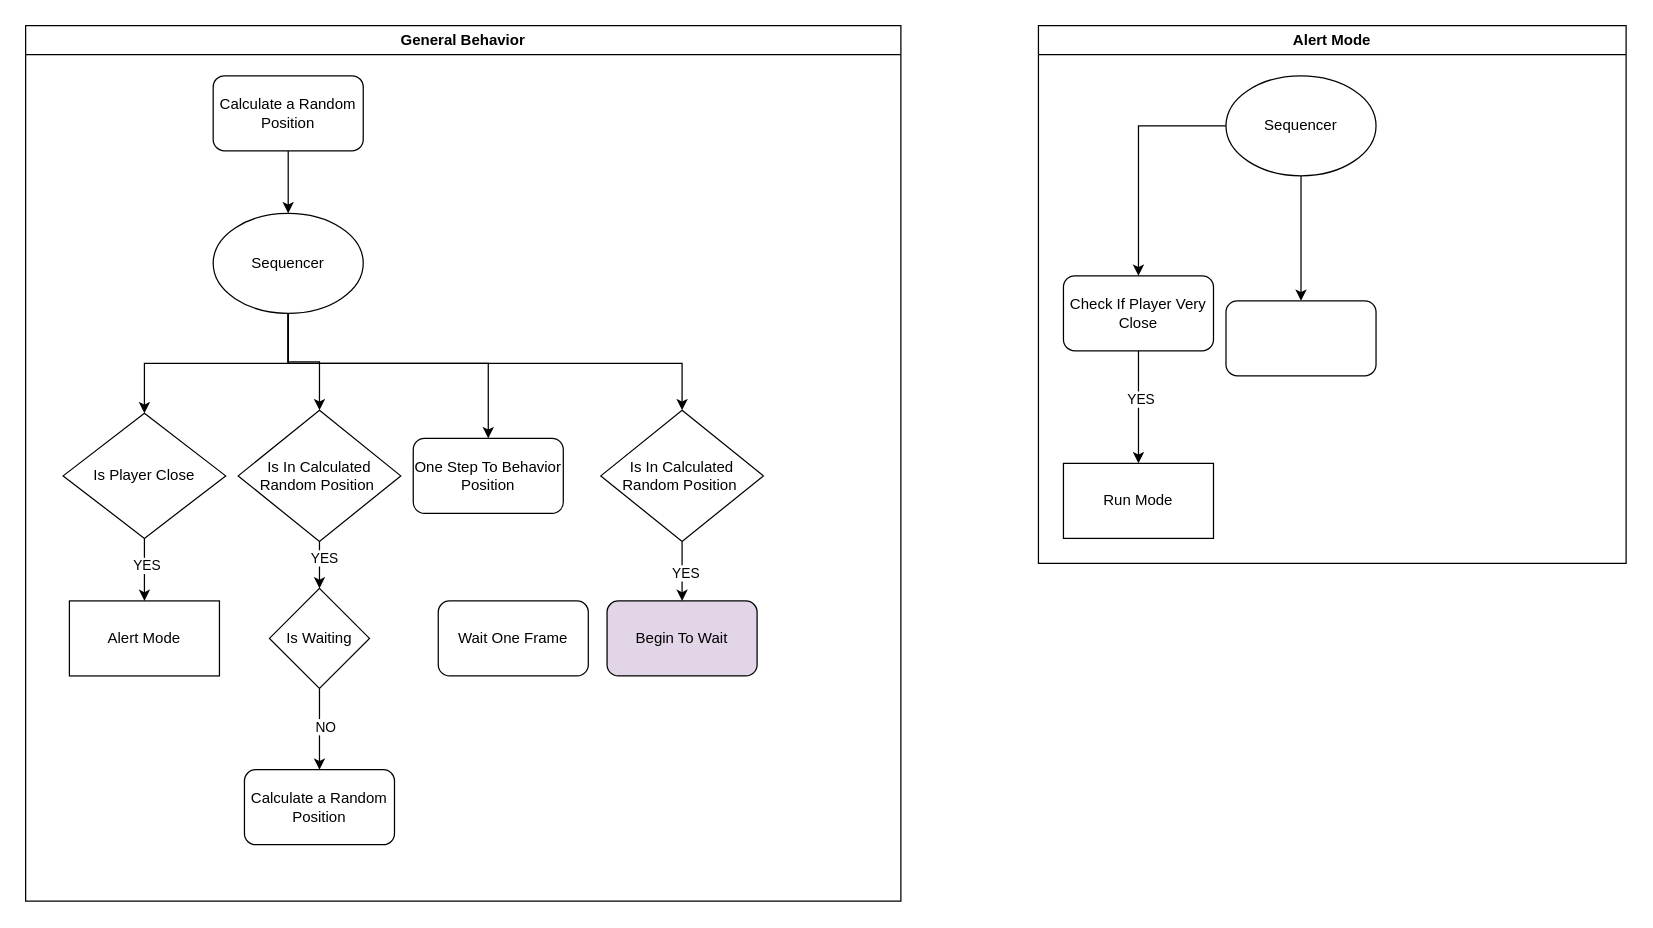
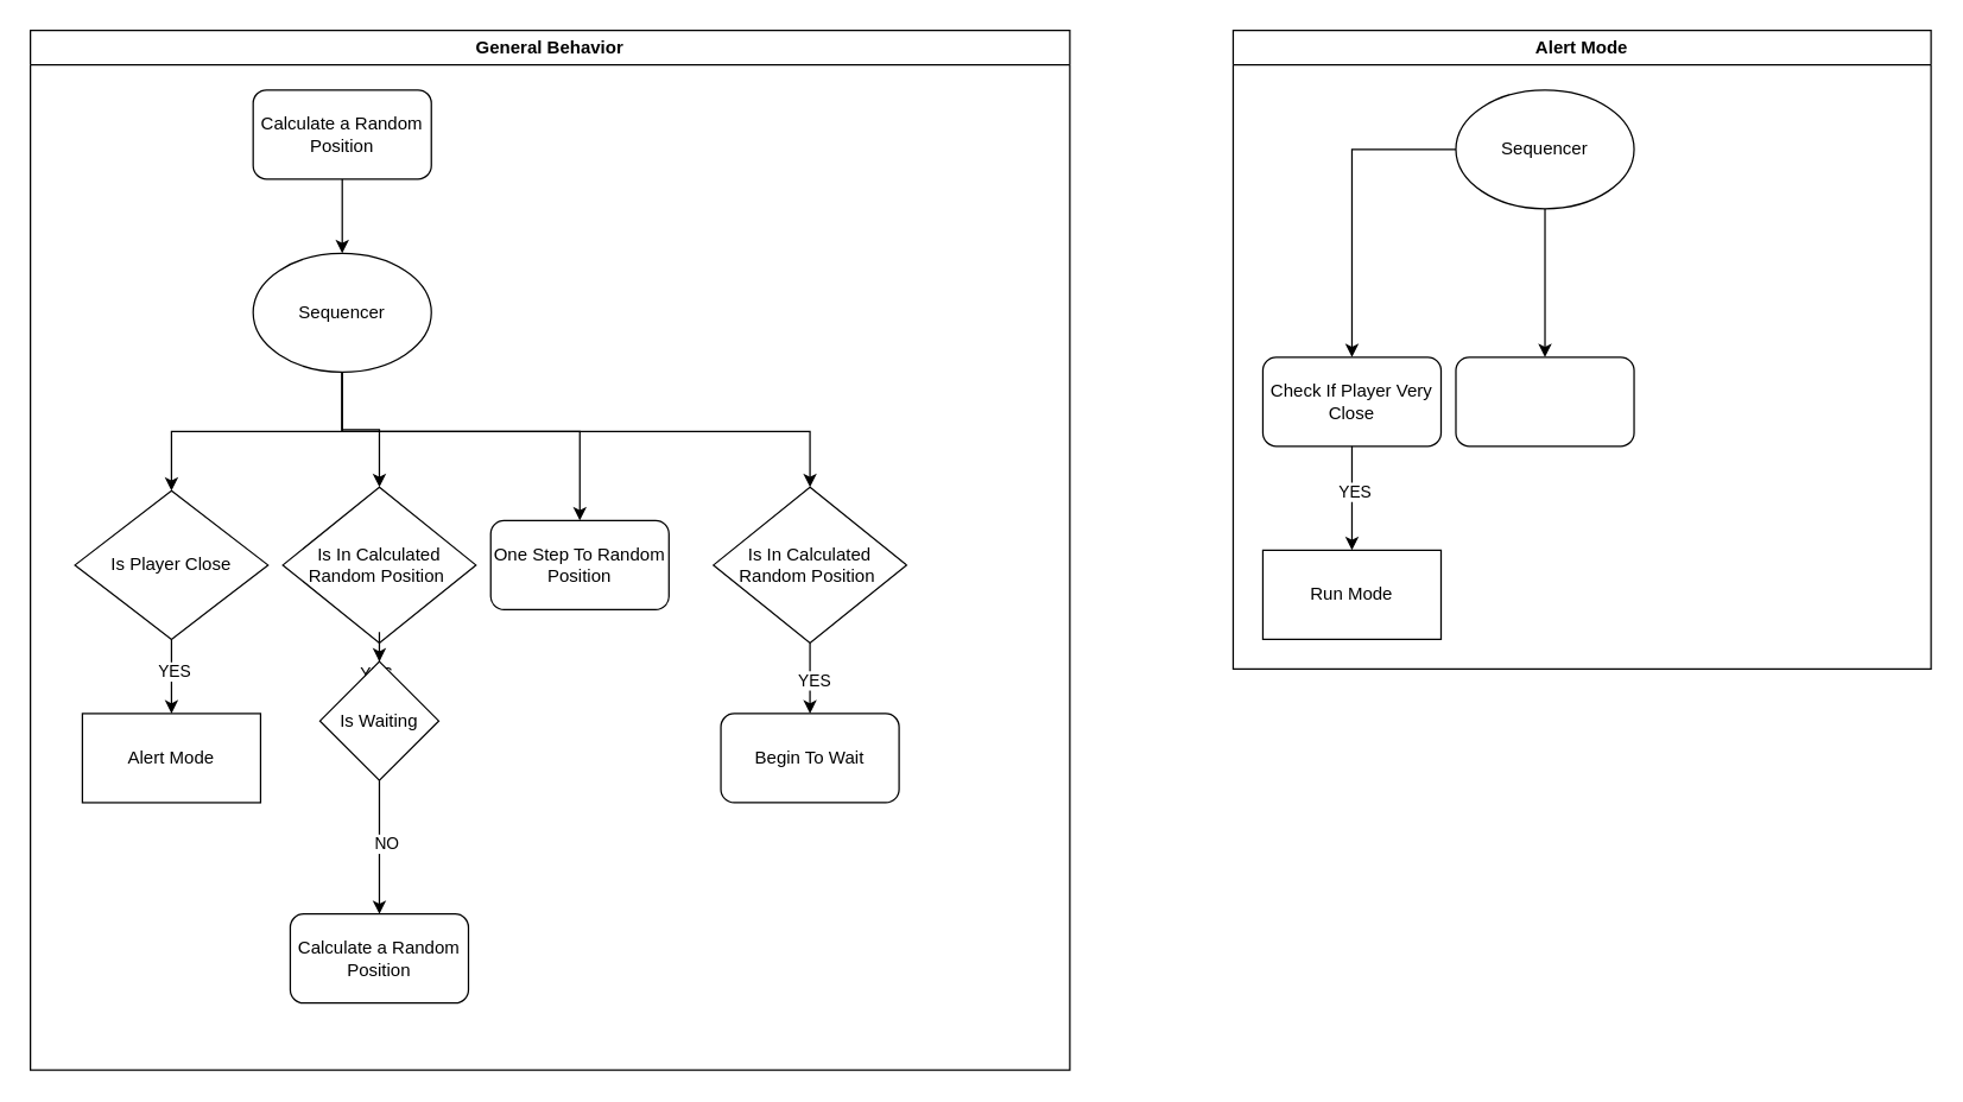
- <mxCell id="28" value="Check If Player Very Close" style="rounded=1;whiteSpace=wrap;html=1;" parent="27" vertex="1"><mxGeometry x="20" y="200" width="120" height="60" as="geometry" /></mxCell>
+ <mxCell id="28" value="Check If Player Very Close" style="rounded=1;whiteSpace=wrap;html=1;" parent="27" vertex="1"><mxGeometry x="20" y="220" width="120" height="60" as="geometry" /></mxCell>
- <mxCell id="13" value="One Step To Behavior Position" style="rounded=1;whiteSpace=wrap;html=1;" parent="2" vertex="1"><mxGeometry x="310" y="330" width="120" height="60" as="geometry" /></mxCell>
+ <mxCell id="13" value="One Step To Random Position" style="rounded=1;whiteSpace=wrap;html=1;" parent="2" vertex="1"><mxGeometry x="310" y="330" width="120" height="60" as="geometry" /></mxCell>
- <mxCell id="18" value="Is Waiting" style="rhombus;whiteSpace=wrap;html=1;" parent="2" vertex="1"><mxGeometry x="195" y="450" width="80" height="80" as="geometry" /></mxCell>
+ <mxCell id="18" value="Is Waiting" style="rhombus;whiteSpace=wrap;html=1;" parent="2" vertex="1"><mxGeometry x="195" y="425" width="80" height="80" as="geometry" /></mxCell>
- <mxCell id="14" value="Wait One Frame" style="rounded=1;whiteSpace=wrap;html=1;" parent="2" vertex="1"><mxGeometry x="330" y="460" width="120" height="60" as="geometry" /></mxCell>
- <mxCell id="26" value="Begin To Wait" style="rounded=1;whiteSpace=wrap;html=1;fillColor=#e1d5e7;" parent="2" vertex="1"><mxGeometry x="465" y="460" width="120" height="60" as="geometry" /></mxCell>
+ <mxCell id="26" value="Begin To Wait" style="rounded=1;whiteSpace=wrap;html=1;" parent="2" vertex="1"><mxGeometry x="465" y="460" width="120" height="60" as="geometry" /></mxCell>
